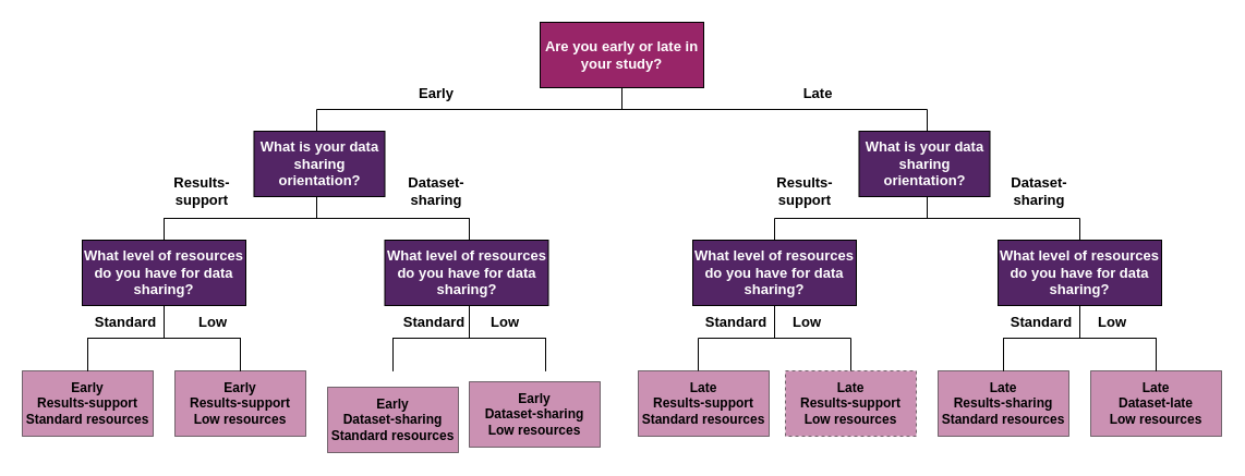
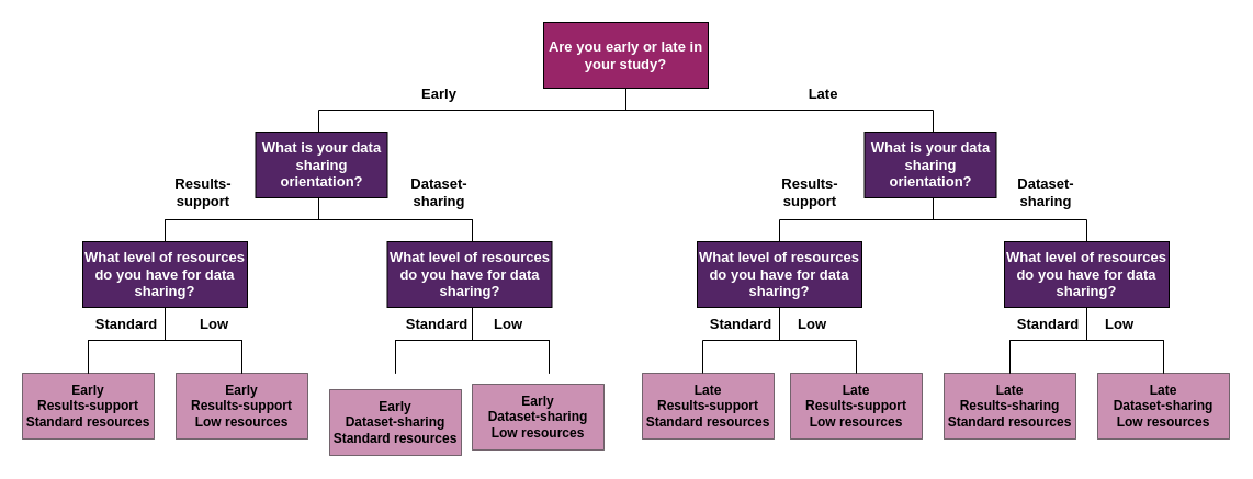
- <mxCell id="21" value="Late&lt;br&gt;Results-support&lt;br&gt;Low resources" style="rounded=0;whiteSpace=wrap;html=1;fontStyle=1;fillColor=#982568;opacity=50;dashed=1;" parent="1" vertex="1"><mxGeometry x="720" y="340" width="120" height="60" as="geometry" /></mxCell>
+ <mxCell id="21" value="Late&lt;br&gt;Results-support&lt;br&gt;Low resources" style="rounded=0;whiteSpace=wrap;html=1;fontStyle=1;fillColor=#982568;opacity=50;" parent="1" vertex="1"><mxGeometry x="720" y="340" width="120" height="60" as="geometry" /></mxCell>
- <mxCell id="23" value="Late&lt;br&gt;Dataset-late&lt;br&gt;Low resources" style="rounded=0;whiteSpace=wrap;html=1;fontStyle=1;fillColor=#982568;opacity=50;" parent="1" vertex="1"><mxGeometry x="1000" y="340" width="120" height="60" as="geometry" /></mxCell>
+ <mxCell id="23" value="Late&lt;br&gt;Dataset-sharing&lt;br&gt;Low resources" style="rounded=0;whiteSpace=wrap;html=1;fontStyle=1;fillColor=#982568;opacity=50;" parent="1" vertex="1"><mxGeometry x="1000" y="340" width="120" height="60" as="geometry" /></mxCell>
